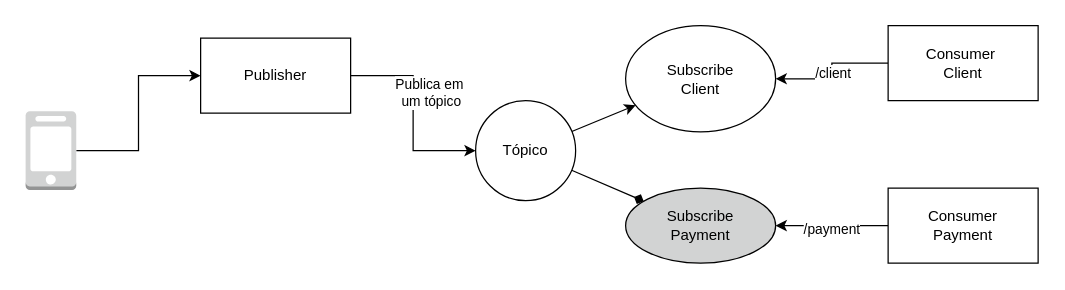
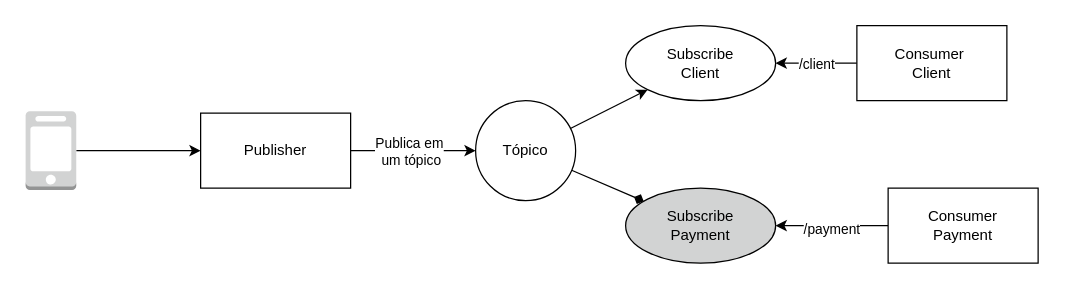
- <mxCell id="12" value="Consumer&amp;nbsp;&lt;br&gt;Client" style="rounded=0;whiteSpace=wrap;html=1;" parent="1" vertex="1"><mxGeometry x="710" y="20" width="120" height="60" as="geometry" /></mxCell>
+ <mxCell id="12" value="Consumer&amp;nbsp;&lt;br&gt;Client" style="rounded=0;whiteSpace=wrap;html=1;" parent="1" vertex="1"><mxGeometry x="685" y="20" width="120" height="60" as="geometry" /></mxCell>
- <mxCell id="4" value="Publisher" style="rounded=0;whiteSpace=wrap;html=1;" parent="1" vertex="1"><mxGeometry x="160" y="30" width="120" height="60" as="geometry" /></mxCell>
+ <mxCell id="4" value="Publisher" style="rounded=0;whiteSpace=wrap;html=1;" parent="1" vertex="1"><mxGeometry x="160" y="90" width="120" height="60" as="geometry" /></mxCell>
- <mxCell id="16" value="Subscribe&lt;br&gt;Client" style="ellipse;whiteSpace=wrap;html=1;rounded=0;" parent="1" vertex="1"><mxGeometry x="500" y="20" width="120" height="85" as="geometry" /></mxCell>
+ <mxCell id="16" value="Subscribe&lt;br&gt;Client" style="ellipse;whiteSpace=wrap;html=1;rounded=0;" parent="1" vertex="1"><mxGeometry x="500" y="20" width="120" height="60" as="geometry" /></mxCell>
